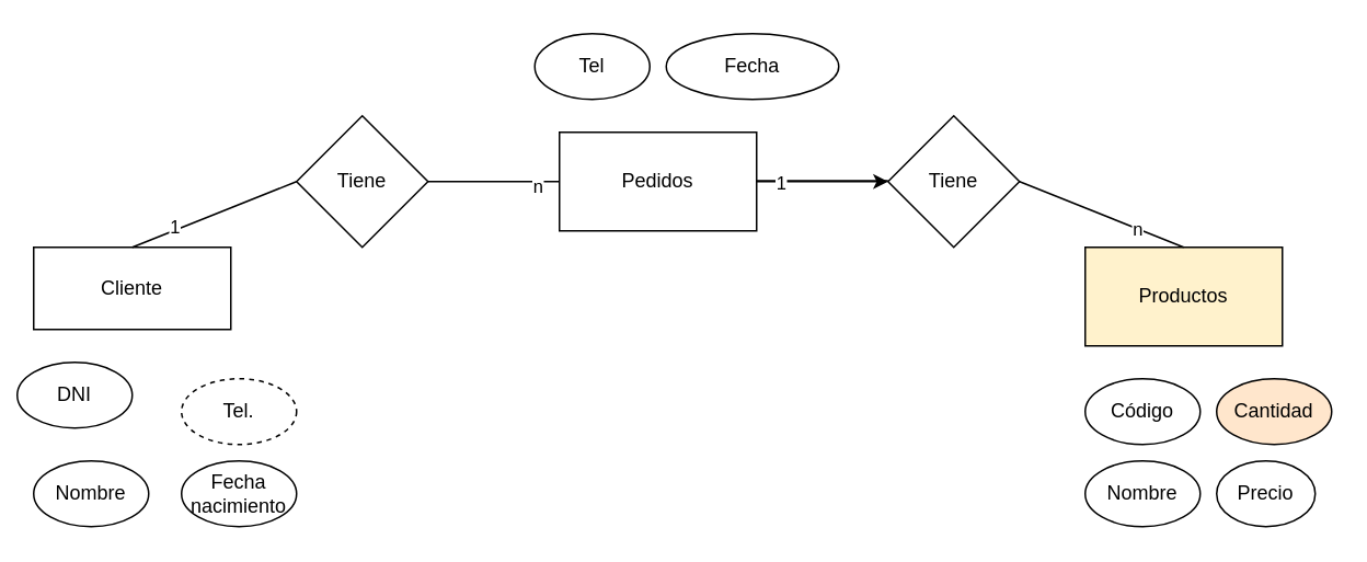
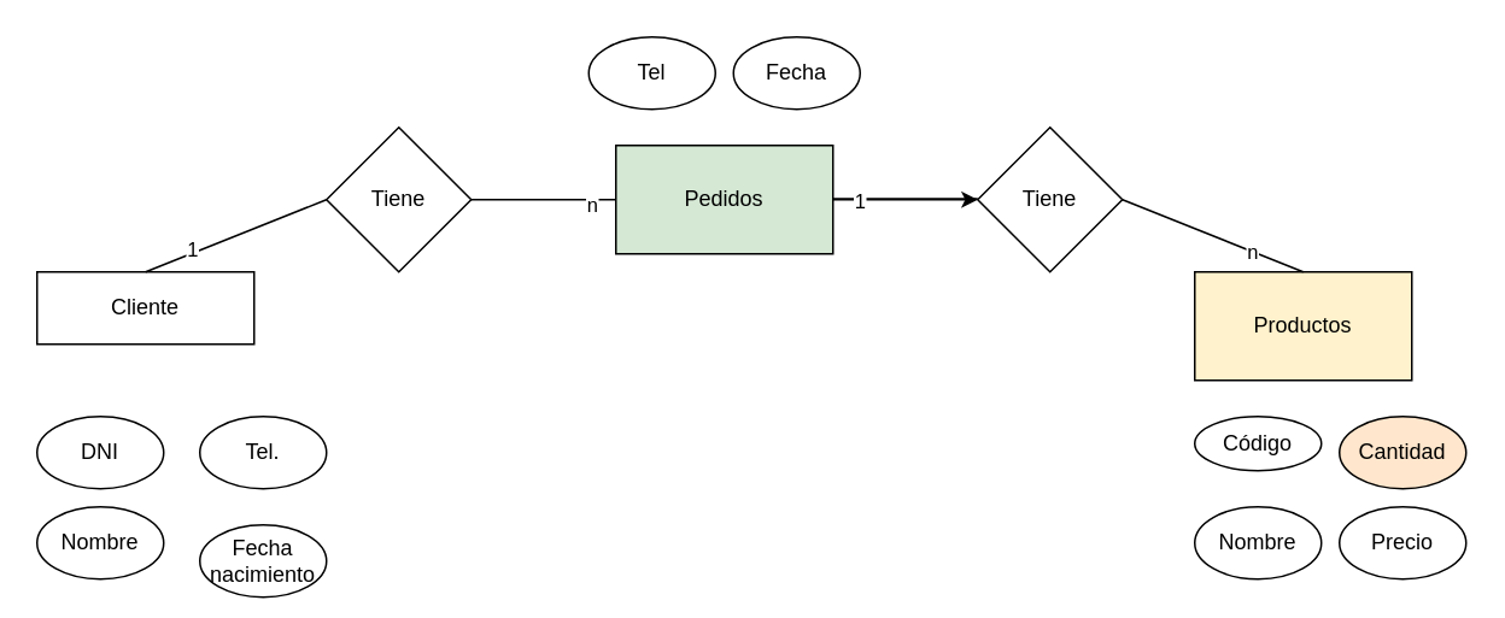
- <mxCell id="20" value="Fecha" style="ellipse;whiteSpace=wrap;html=1;" vertex="1" parent="1"><mxGeometry x="405" y="20" width="105" height="40" as="geometry" /></mxCell>
+ <mxCell id="20" value="Fecha" style="ellipse;whiteSpace=wrap;html=1;" vertex="1" parent="1"><mxGeometry x="405" y="20" width="70" height="40" as="geometry" /></mxCell>
- <mxCell id="4" value="Pedidos" style="rounded=0;whiteSpace=wrap;html=1;" vertex="1" parent="1"><mxGeometry x="340" y="80" width="120" height="60" as="geometry" /></mxCell>
+ <mxCell id="4" value="Pedidos" style="rounded=0;whiteSpace=wrap;html=1;fillColor=#d5e8d4;" vertex="1" parent="1"><mxGeometry x="340" y="80" width="120" height="60" as="geometry" /></mxCell>
- <mxCell id="2" value="Cliente" style="rounded=0;whiteSpace=wrap;html=1;" vertex="1" parent="1"><mxGeometry x="20" y="150" width="120" height="50" as="geometry" /></mxCell>
+ <mxCell id="2" value="Cliente" style="rounded=0;whiteSpace=wrap;html=1;" vertex="1" parent="1"><mxGeometry x="20" y="150" width="120" height="40" as="geometry" /></mxCell>
- <mxCell id="18" value="DNI" style="ellipse;whiteSpace=wrap;html=1;" vertex="1" parent="1"><mxGeometry x="10" y="220" width="70" height="40" as="geometry" /></mxCell>
+ <mxCell id="18" value="DNI" style="ellipse;whiteSpace=wrap;html=1;" vertex="1" parent="1"><mxGeometry x="20" y="230" width="70" height="40" as="geometry" /></mxCell>
- <mxCell id="17" value="Tel." style="ellipse;whiteSpace=wrap;html=1;dashed=1;" vertex="1" parent="1"><mxGeometry x="110" y="230" width="70" height="40" as="geometry" /></mxCell>
+ <mxCell id="17" value="Tel." style="ellipse;whiteSpace=wrap;html=1;" vertex="1" parent="1"><mxGeometry x="110" y="230" width="70" height="40" as="geometry" /></mxCell>
- <mxCell id="25" value="Código" style="ellipse;whiteSpace=wrap;html=1;" vertex="1" parent="1"><mxGeometry x="660" y="230" width="70" height="40" as="geometry" /></mxCell>
+ <mxCell id="25" value="Código" style="ellipse;whiteSpace=wrap;html=1;" vertex="1" parent="1"><mxGeometry x="660" y="230" width="70" height="30" as="geometry" /></mxCell>
- <mxCell id="19" value="Fecha nacimiento" style="ellipse;whiteSpace=wrap;html=1;" vertex="1" parent="1"><mxGeometry x="110" y="280" width="70" height="40" as="geometry" /></mxCell>
+ <mxCell id="19" value="Fecha nacimiento" style="ellipse;whiteSpace=wrap;html=1;" vertex="1" parent="1"><mxGeometry x="110" y="290" width="70" height="40" as="geometry" /></mxCell>
- <mxCell id="23" value="Precio" style="ellipse;whiteSpace=wrap;html=1;" vertex="1" parent="1"><mxGeometry x="740" y="280" width="60" height="40" as="geometry" /></mxCell>
+ <mxCell id="23" value="Precio" style="ellipse;whiteSpace=wrap;html=1;" vertex="1" parent="1"><mxGeometry x="740" y="280" width="70" height="40" as="geometry" /></mxCell>
